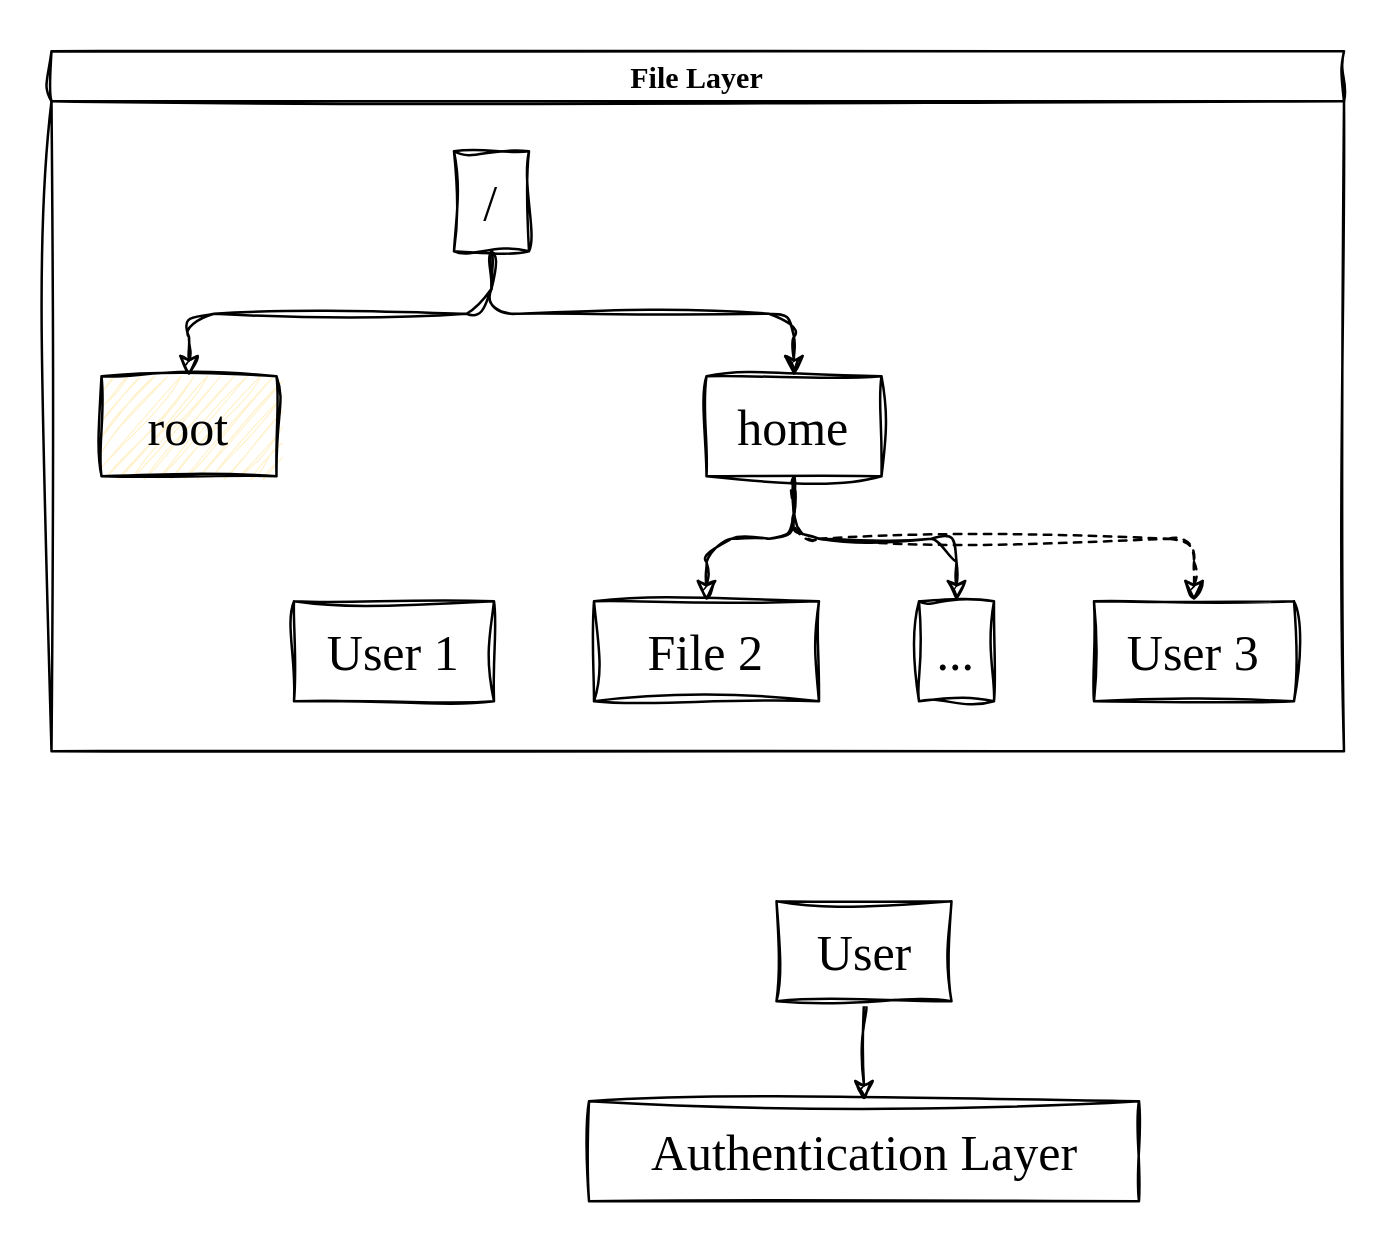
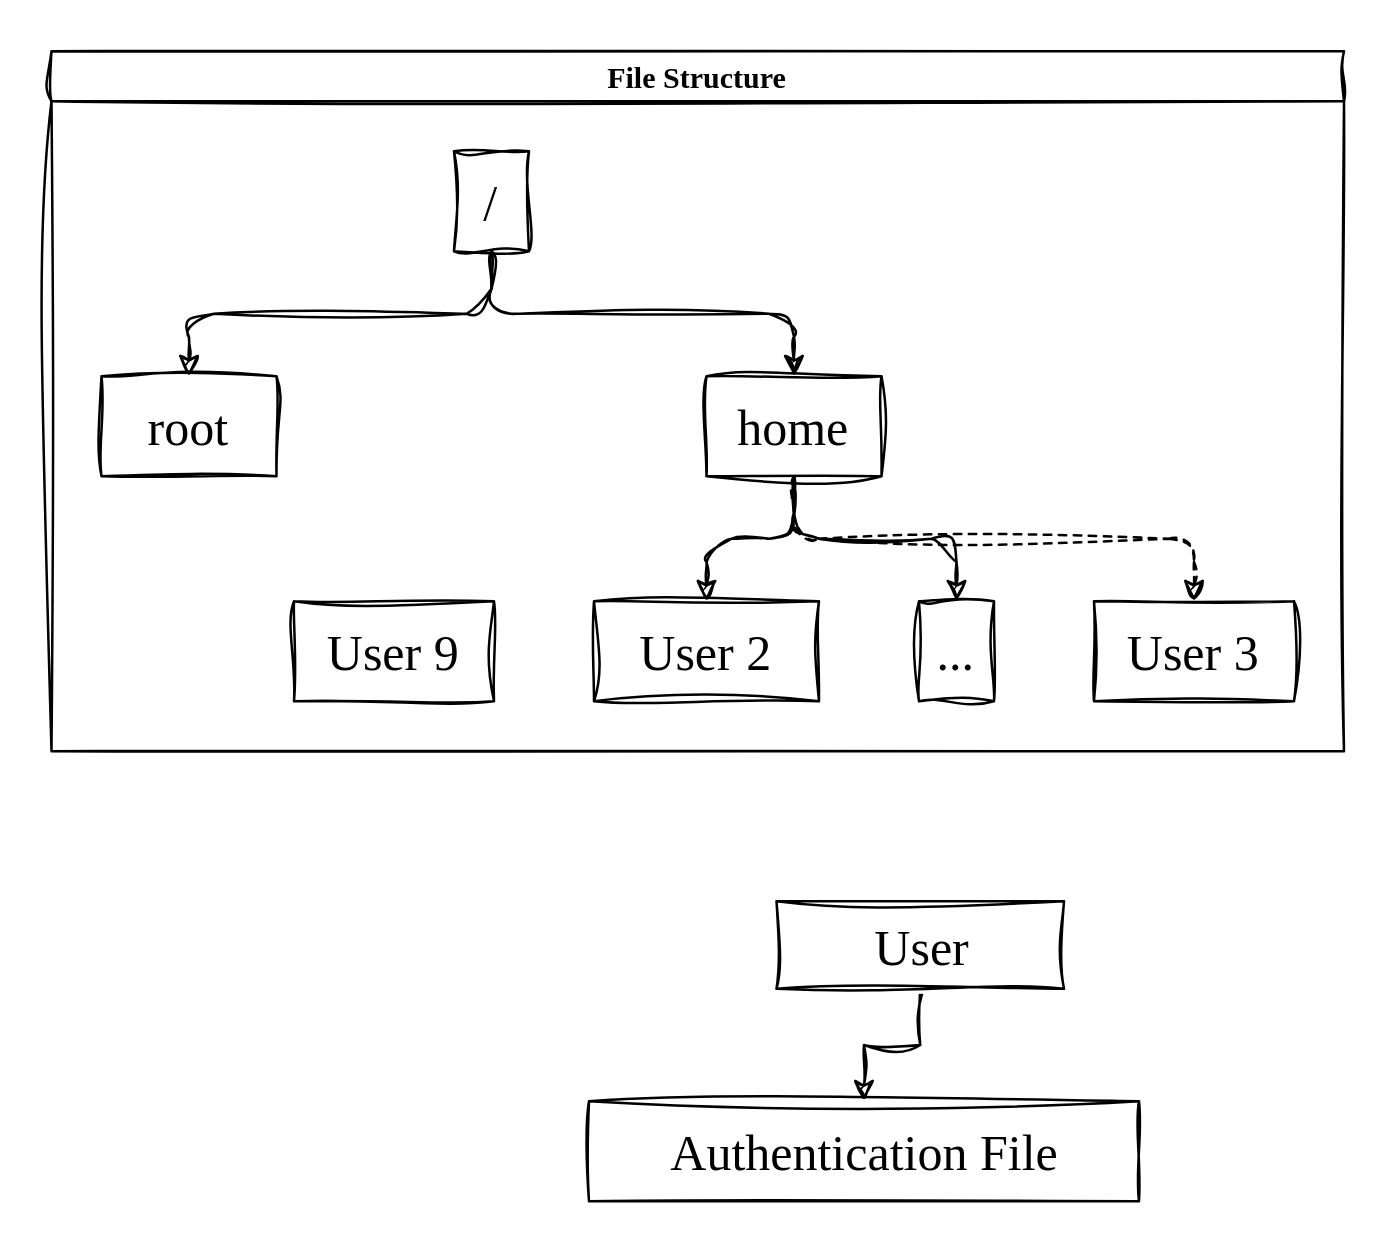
- <mxCell id="5" value="File Layer" style="swimlane;startSize=20;horizontal=1;childLayout=treeLayout;horizontalTree=0;resizable=0;containerType=tree;fontSize=12;sketch=1;hachureGap=4;jiggle=2;curveFitting=1;fontFamily=Architects Daughter;fontSource=https%3A%2F%2Ffonts.googleapis.com%2Fcss%3Ffamily%3DArchitects%2BDaughter;" vertex="1" parent="1"><mxGeometry x="20" y="20" width="517" height="280" as="geometry" /></mxCell>
+ <mxCell id="5" value="File Structure" style="swimlane;startSize=20;horizontal=1;childLayout=treeLayout;horizontalTree=0;resizable=0;containerType=tree;fontSize=12;sketch=1;hachureGap=4;jiggle=2;curveFitting=1;fontFamily=Architects Daughter;fontSource=https%3A%2F%2Ffonts.googleapis.com%2Fcss%3Ffamily%3DArchitects%2BDaughter;" vertex="1" parent="1"><mxGeometry x="20" y="20" width="517" height="280" as="geometry" /></mxCell>
- <mxCell id="7" value="root" style="whiteSpace=wrap;html=1;sketch=1;hachureGap=4;jiggle=2;curveFitting=1;fontFamily=Architects Daughter;fontSource=https%3A%2F%2Ffonts.googleapis.com%2Fcss%3Ffamily%3DArchitects%2BDaughter;fontSize=20;fillColor=#fff2cc;" vertex="1" parent="5"><mxGeometry x="20" y="130" width="70" height="40" as="geometry" /></mxCell>
+ <mxCell id="7" value="root" style="whiteSpace=wrap;html=1;sketch=1;hachureGap=4;jiggle=2;curveFitting=1;fontFamily=Architects Daughter;fontSource=https%3A%2F%2Ffonts.googleapis.com%2Fcss%3Ffamily%3DArchitects%2BDaughter;fontSize=20;" vertex="1" parent="5"><mxGeometry x="20" y="130" width="70" height="40" as="geometry" /></mxCell>
- <mxCell id="11" value="User 1" style="whiteSpace=wrap;html=1;sketch=1;hachureGap=4;jiggle=2;curveFitting=1;fontFamily=Architects Daughter;fontSource=https%3A%2F%2Ffonts.googleapis.com%2Fcss%3Ffamily%3DArchitects%2BDaughter;fontSize=20;" vertex="1" parent="5"><mxGeometry x="97" y="220" width="80" height="40" as="geometry" /></mxCell>
+ <mxCell id="11" value="User 9" style="whiteSpace=wrap;html=1;sketch=1;hachureGap=4;jiggle=2;curveFitting=1;fontFamily=Architects Daughter;fontSource=https%3A%2F%2Ffonts.googleapis.com%2Fcss%3Ffamily%3DArchitects%2BDaughter;fontSize=20;" vertex="1" parent="5"><mxGeometry x="97" y="220" width="80" height="40" as="geometry" /></mxCell>
- <mxCell id="13" value="File 2" style="whiteSpace=wrap;html=1;sketch=1;hachureGap=4;jiggle=2;curveFitting=1;fontFamily=Architects Daughter;fontSource=https%3A%2F%2Ffonts.googleapis.com%2Fcss%3Ffamily%3DArchitects%2BDaughter;fontSize=20;" vertex="1" parent="5"><mxGeometry x="217" y="220" width="90" height="40" as="geometry" /></mxCell>
+ <mxCell id="13" value="User 2" style="whiteSpace=wrap;html=1;sketch=1;hachureGap=4;jiggle=2;curveFitting=1;fontFamily=Architects Daughter;fontSource=https%3A%2F%2Ffonts.googleapis.com%2Fcss%3Ffamily%3DArchitects%2BDaughter;fontSize=20;" vertex="1" parent="5"><mxGeometry x="217" y="220" width="90" height="40" as="geometry" /></mxCell>
- <mxCell id="3" value="User" style="html=1;sketch=1;hachureGap=4;jiggle=2;curveFitting=1;fontFamily=Architects Daughter;fontSource=https%3A%2F%2Ffonts.googleapis.com%2Fcss%3Ffamily%3DArchitects%2BDaughter;fontSize=20;" vertex="1" parent="1"><mxGeometry x="310" y="360" width="70" height="40" as="geometry" /></mxCell>
+ <mxCell id="3" value="User" style="html=1;sketch=1;hachureGap=4;jiggle=2;curveFitting=1;fontFamily=Architects Daughter;fontSource=https%3A%2F%2Ffonts.googleapis.com%2Fcss%3Ffamily%3DArchitects%2BDaughter;fontSize=20;" vertex="1" parent="1"><mxGeometry x="310" y="360" width="115" height="35" as="geometry" /></mxCell>
- <mxCell id="4" value="Authentication Layer" style="html=1;sketch=1;hachureGap=4;jiggle=2;curveFitting=1;fontFamily=Architects Daughter;fontSource=https%3A%2F%2Ffonts.googleapis.com%2Fcss%3Ffamily%3DArchitects%2BDaughter;fontSize=20;" vertex="1" parent="1"><mxGeometry x="235" y="440" width="220" height="40" as="geometry" /></mxCell>
+ <mxCell id="4" value="Authentication File" style="html=1;sketch=1;hachureGap=4;jiggle=2;curveFitting=1;fontFamily=Architects Daughter;fontSource=https%3A%2F%2Ffonts.googleapis.com%2Fcss%3Ffamily%3DArchitects%2BDaughter;fontSize=20;" vertex="1" parent="1"><mxGeometry x="235" y="440" width="220" height="40" as="geometry" /></mxCell>
